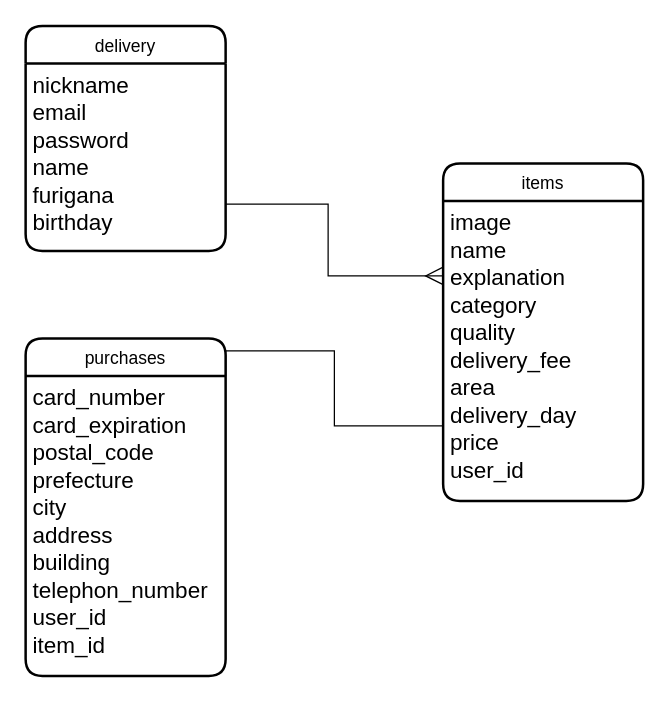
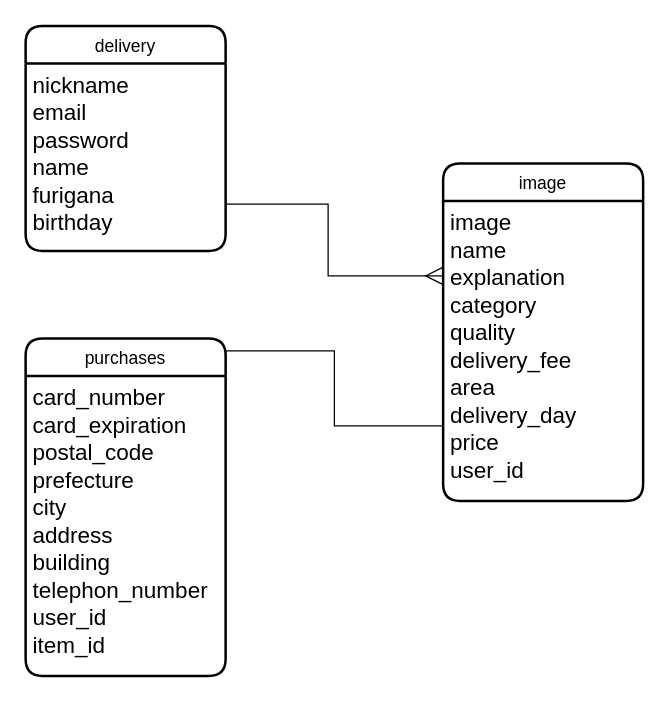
- <mxCell id="4" value="items" style="swimlane;childLayout=stackLayout;horizontal=1;startSize=30;horizontalStack=0;rounded=1;fontSize=14;fontStyle=0;strokeWidth=2;resizeParent=0;resizeLast=1;shadow=0;dashed=0;align=center;" parent="1" vertex="1"><mxGeometry x="354" y="130" width="160" height="270" as="geometry" /></mxCell>
+ <mxCell id="4" value="image" style="swimlane;childLayout=stackLayout;horizontal=1;startSize=30;horizontalStack=0;rounded=1;fontSize=14;fontStyle=0;strokeWidth=2;resizeParent=0;resizeLast=1;shadow=0;dashed=0;align=center;" parent="1" vertex="1"><mxGeometry x="354" y="130" width="160" height="270" as="geometry" /></mxCell>
